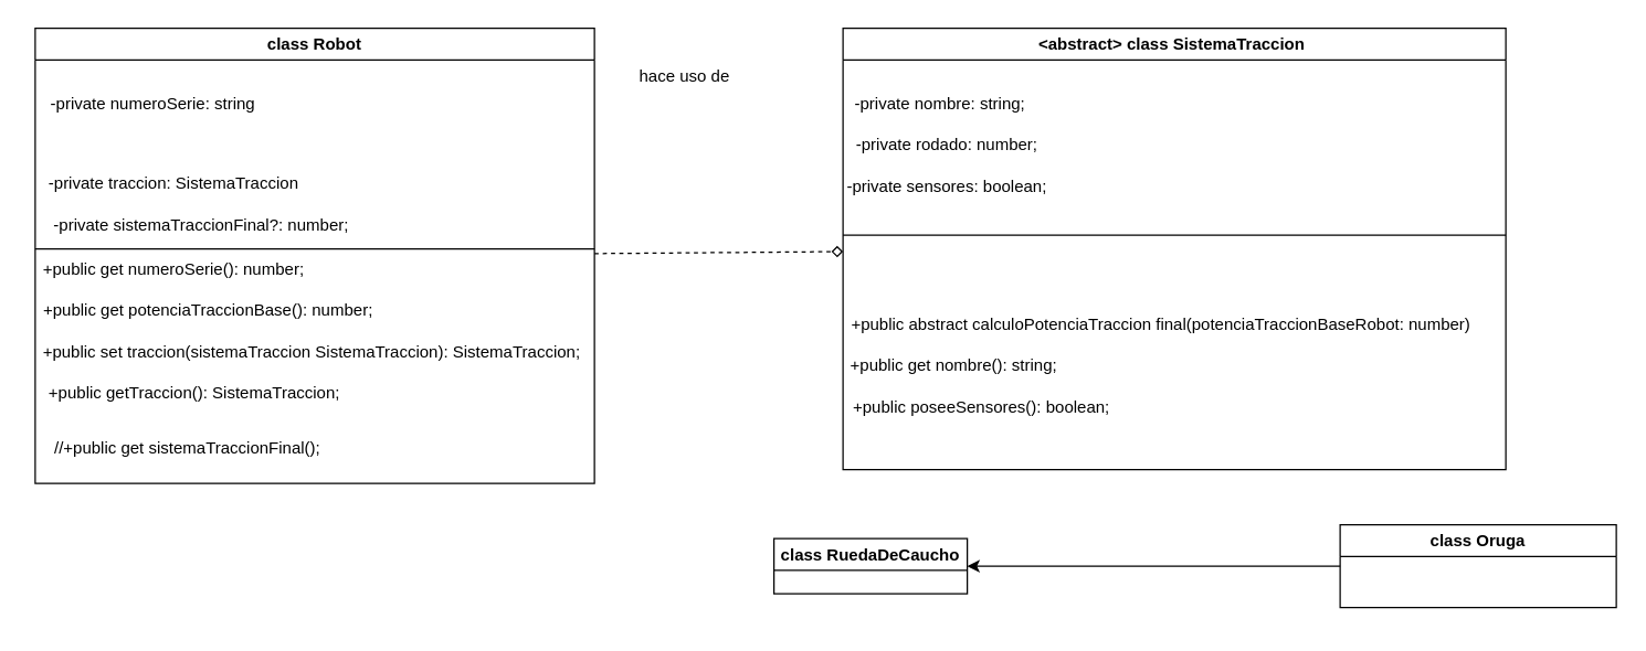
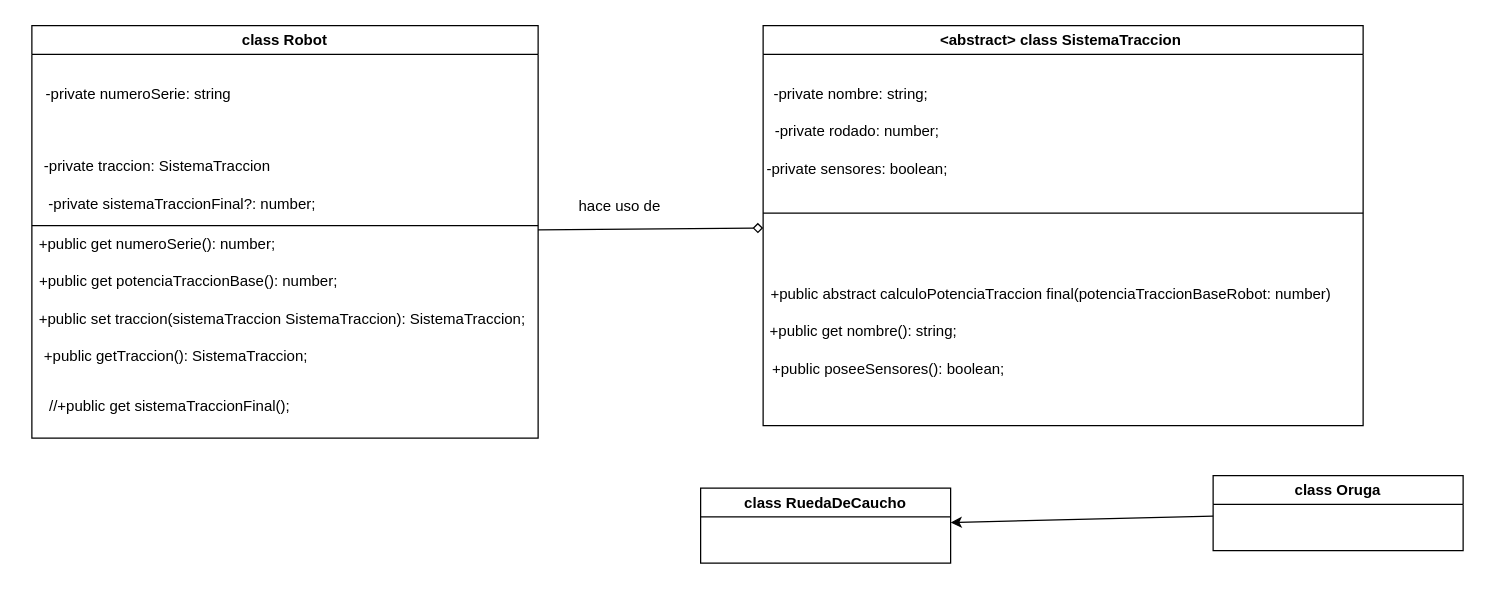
- <mxCell id="24" value="hace uso de" style="text;html=1;align=center;verticalAlign=middle;resizable=0;points=[];autosize=1;strokeColor=none;fillColor=none;" parent="1" vertex="1"><mxGeometry x="450" y="40" width="90" height="30" as="geometry" /></mxCell>
+ <mxCell id="24" value="hace uso de" style="text;html=1;align=center;verticalAlign=middle;resizable=0;points=[];autosize=1;strokeColor=none;fillColor=none;" parent="1" vertex="1"><mxGeometry x="450" y="150" width="90" height="30" as="geometry" /></mxCell>
- <mxCell id="2" style="edgeStyle=none;html=1;endArrow=diamond;endFill=0;dashed=1;" parent="1" source="3" target="13" edge="1"><mxGeometry relative="1" as="geometry" /></mxCell>
+ <mxCell id="2" style="edgeStyle=none;html=1;endArrow=diamond;endFill=0;" parent="1" source="3" target="13" edge="1"><mxGeometry relative="1" as="geometry" /></mxCell>
- <mxCell id="21" value="class RuedaDeCaucho" style="swimlane;whiteSpace=wrap;html=1;" parent="1" vertex="1"><mxGeometry x="560" y="390" width="140" height="40" as="geometry" /></mxCell>
+ <mxCell id="21" value="class RuedaDeCaucho" style="swimlane;whiteSpace=wrap;html=1;" parent="1" vertex="1"><mxGeometry x="560" y="390" width="200" height="60" as="geometry" /></mxCell>
